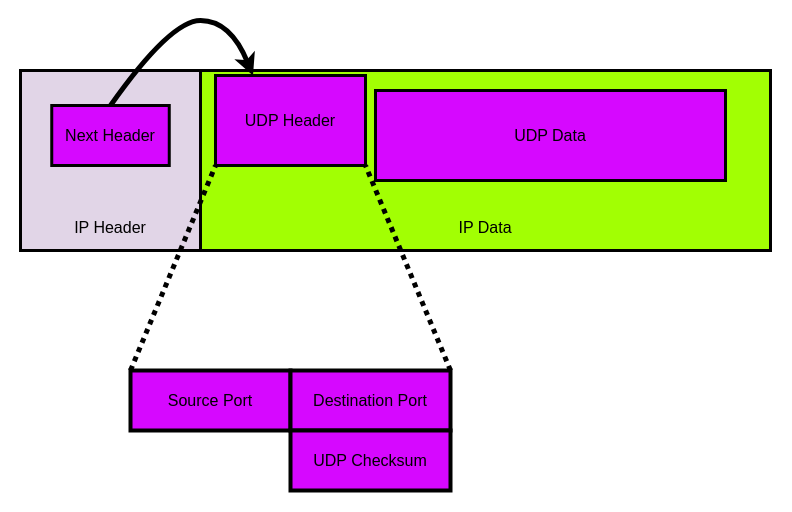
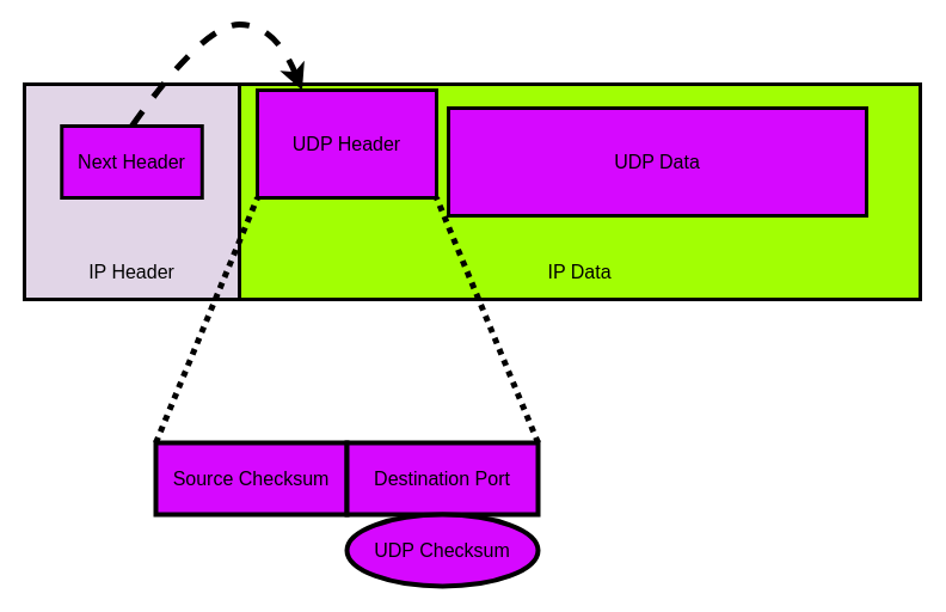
- <mxCell id="7" value="" style="curved=1;endArrow=classic;html=1;rounded=0;exitX=0.5;exitY=0;exitDx=0;exitDy=0;entryX=0.25;entryY=0;entryDx=0;entryDy=0;strokeWidth=5;" parent="1" source="6" target="4" edge="1"><mxGeometry width="50" height="50" relative="1" as="geometry"><mxPoint x="360" y="240" as="sourcePoint" /><mxPoint x="410" y="190" as="targetPoint" /><Array as="points"><mxPoint x="170" y="20" /><mxPoint x="230" y="20" /></Array></mxGeometry></mxCell>
+ <mxCell id="7" value="" style="curved=1;endArrow=classic;html=1;rounded=0;exitX=0.5;exitY=0;exitDx=0;exitDy=0;entryX=0.25;entryY=0;entryDx=0;entryDy=0;strokeWidth=5;dashed=1;" parent="1" source="6" target="4" edge="1"><mxGeometry width="50" height="50" relative="1" as="geometry"><mxPoint x="360" y="240" as="sourcePoint" /><mxPoint x="410" y="190" as="targetPoint" /><Array as="points"><mxPoint x="170" y="20" /><mxPoint x="230" y="20" /></Array></mxGeometry></mxCell>
- <mxCell id="10" value="Source Port" style="rounded=0;whiteSpace=wrap;html=1;strokeWidth=4;fillColor=#D608FF;fontSize=16;" parent="1" vertex="1"><mxGeometry x="130" y="370" width="160" height="60" as="geometry" /></mxCell>
+ <mxCell id="10" value="Source Checksum" style="rounded=0;whiteSpace=wrap;html=1;strokeWidth=4;fillColor=#D608FF;fontSize=16;" parent="1" vertex="1"><mxGeometry x="130" y="370" width="160" height="60" as="geometry" /></mxCell>
- <mxCell id="12" value="UDP Checksum" style="rounded=0;whiteSpace=wrap;html=1;strokeWidth=4;fillColor=#D608FF;fontSize=16;" parent="1" vertex="1"><mxGeometry x="290" y="430" width="160" height="60" as="geometry" /></mxCell>
+ <mxCell id="12" value="UDP Checksum" style="ellipse;whiteSpace=wrap;html=1;strokeWidth=4;fillColor=#D608FF;fontSize=16;" parent="1" vertex="1"><mxGeometry x="290" y="430" width="160" height="60" as="geometry" /></mxCell>
